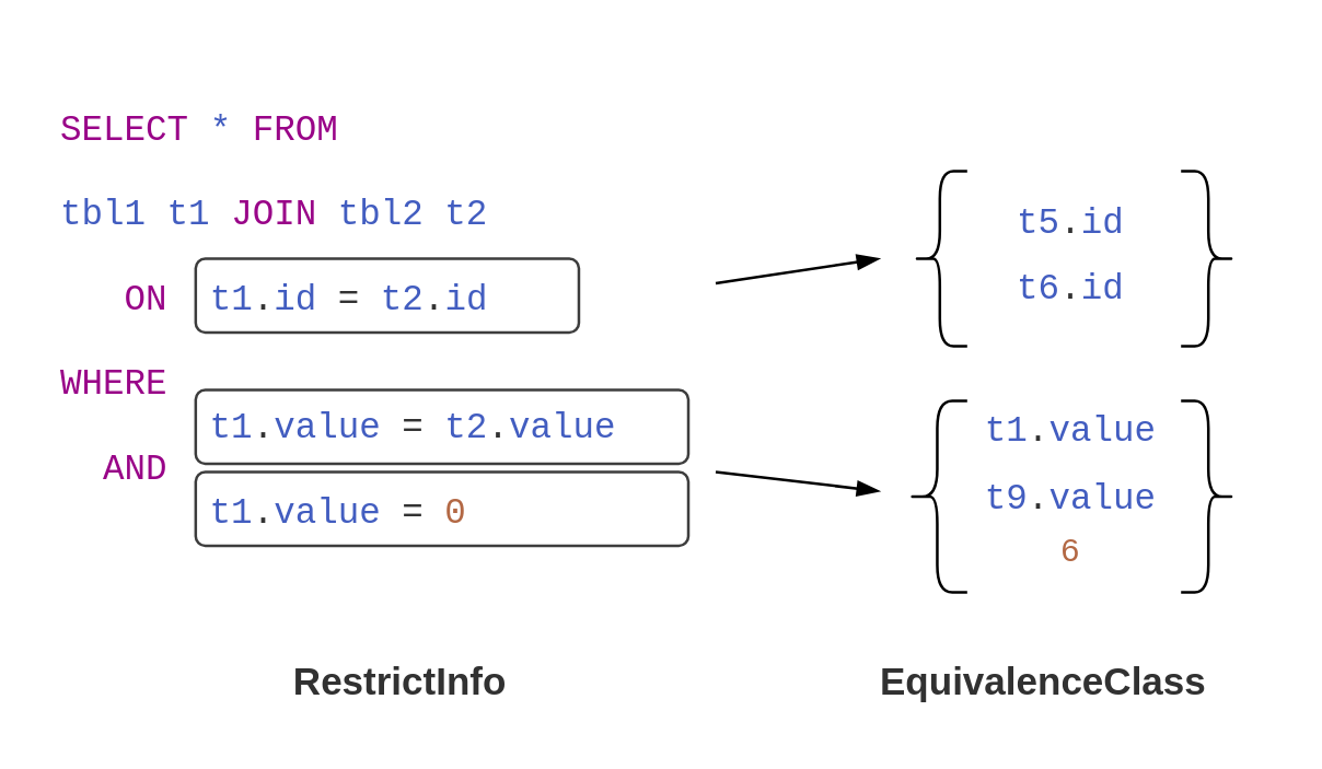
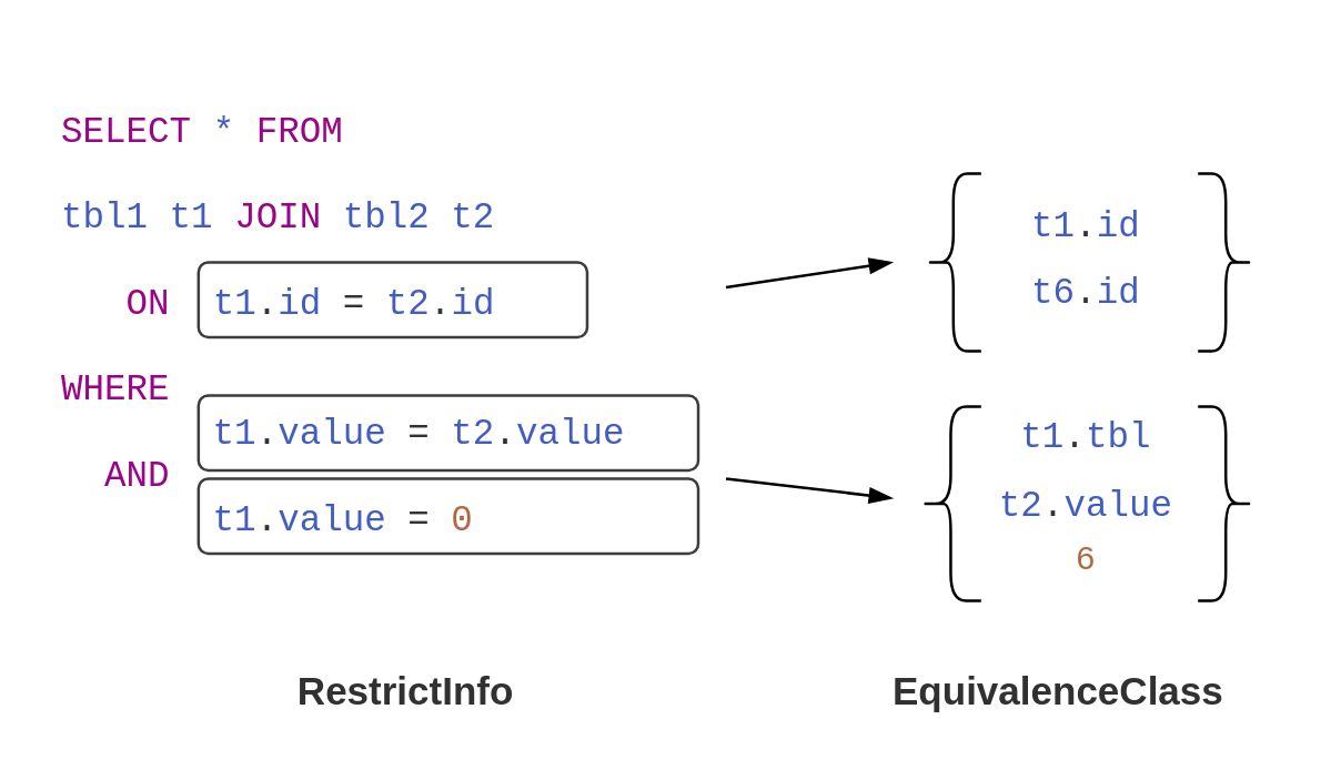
- <mxCell id="8" value="&lt;span style=&quot;forced-color-adjust: none; font-family: &amp;quot;Courier New&amp;quot;; font-size: 13px; font-style: normal; font-variant-ligatures: normal; font-variant-caps: normal; font-weight: 400; letter-spacing: normal; orphans: 2; text-align: left; text-indent: 0px; text-transform: none; widows: 2; word-spacing: 0px; -webkit-text-stroke-width: 0px; white-space: normal; background-color: initial; text-decoration-thickness: initial; text-decoration-style: initial; text-decoration-color: initial; color: rgb(66, 93, 192);&quot;&gt;t5&lt;/span&gt;&lt;span style=&quot;forced-color-adjust: none; font-family: &amp;quot;Courier New&amp;quot;; font-size: 13px; font-style: normal; font-variant-ligatures: normal; font-variant-caps: normal; font-weight: 400; letter-spacing: normal; orphans: 2; text-align: left; text-indent: 0px; text-transform: none; widows: 2; word-spacing: 0px; -webkit-text-stroke-width: 0px; white-space: normal; background-color: initial; text-decoration-thickness: initial; text-decoration-style: initial; text-decoration-color: initial; color: rgb(51, 51, 51);&quot;&gt;.&lt;/span&gt;&lt;font style=&quot;forced-color-adjust: none; font-family: &amp;quot;Courier New&amp;quot;; font-size: 13px; font-style: normal; font-variant-ligatures: normal; font-variant-caps: normal; font-weight: 400; letter-spacing: normal; orphans: 2; text-align: left; text-indent: 0px; text-transform: none; widows: 2; word-spacing: 0px; -webkit-text-stroke-width: 0px; white-space: normal; background-color: initial; text-decoration-thickness: initial; text-decoration-style: initial; text-decoration-color: initial;&quot; color=&quot;#425dc0&quot;&gt;id&lt;/font&gt;" style="text;html=1;align=center;verticalAlign=middle;whiteSpace=wrap;rounded=0;" vertex="1" parent="1"><mxGeometry x="361" y="66" width="60" height="30" as="geometry" /></mxCell>
+ <mxCell id="8" value="&lt;span style=&quot;forced-color-adjust: none; font-family: &amp;quot;Courier New&amp;quot;; font-size: 13px; font-style: normal; font-variant-ligatures: normal; font-variant-caps: normal; font-weight: 400; letter-spacing: normal; orphans: 2; text-align: left; text-indent: 0px; text-transform: none; widows: 2; word-spacing: 0px; -webkit-text-stroke-width: 0px; white-space: normal; background-color: initial; text-decoration-thickness: initial; text-decoration-style: initial; text-decoration-color: initial; color: rgb(66, 93, 192);&quot;&gt;t1&lt;/span&gt;&lt;span style=&quot;forced-color-adjust: none; font-family: &amp;quot;Courier New&amp;quot;; font-size: 13px; font-style: normal; font-variant-ligatures: normal; font-variant-caps: normal; font-weight: 400; letter-spacing: normal; orphans: 2; text-align: left; text-indent: 0px; text-transform: none; widows: 2; word-spacing: 0px; -webkit-text-stroke-width: 0px; white-space: normal; background-color: initial; text-decoration-thickness: initial; text-decoration-style: initial; text-decoration-color: initial; color: rgb(51, 51, 51);&quot;&gt;.&lt;/span&gt;&lt;font style=&quot;forced-color-adjust: none; font-family: &amp;quot;Courier New&amp;quot;; font-size: 13px; font-style: normal; font-variant-ligatures: normal; font-variant-caps: normal; font-weight: 400; letter-spacing: normal; orphans: 2; text-align: left; text-indent: 0px; text-transform: none; widows: 2; word-spacing: 0px; -webkit-text-stroke-width: 0px; white-space: normal; background-color: initial; text-decoration-thickness: initial; text-decoration-style: initial; text-decoration-color: initial;&quot; color=&quot;#425dc0&quot;&gt;id&lt;/font&gt;" style="text;html=1;align=center;verticalAlign=middle;whiteSpace=wrap;rounded=0;" vertex="1" parent="1"><mxGeometry x="361" y="66" width="60" height="30" as="geometry" /></mxCell>
- <mxCell id="12" value="&lt;span style=&quot;forced-color-adjust: none; font-family: &amp;quot;Courier New&amp;quot;; font-size: 13px; font-style: normal; font-variant-ligatures: normal; font-variant-caps: normal; font-weight: 400; letter-spacing: normal; orphans: 2; text-align: left; text-indent: 0px; text-transform: none; widows: 2; word-spacing: 0px; -webkit-text-stroke-width: 0px; white-space: normal; background-color: initial; text-decoration-thickness: initial; text-decoration-style: initial; text-decoration-color: initial; color: rgb(66, 93, 192);&quot;&gt;t1&lt;/span&gt;&lt;span style=&quot;forced-color-adjust: none; font-family: &amp;quot;Courier New&amp;quot;; font-size: 13px; font-style: normal; font-variant-ligatures: normal; font-variant-caps: normal; font-weight: 400; letter-spacing: normal; orphans: 2; text-align: left; text-indent: 0px; text-transform: none; widows: 2; word-spacing: 0px; -webkit-text-stroke-width: 0px; white-space: normal; background-color: initial; text-decoration-thickness: initial; text-decoration-style: initial; text-decoration-color: initial; color: rgb(51, 51, 51);&quot;&gt;.&lt;/span&gt;&lt;font style=&quot;forced-color-adjust: none; font-family: &amp;quot;Courier New&amp;quot;; font-size: 13px; font-style: normal; font-variant-ligatures: normal; font-variant-caps: normal; font-weight: 400; letter-spacing: normal; orphans: 2; text-align: left; text-indent: 0px; text-transform: none; widows: 2; word-spacing: 0px; -webkit-text-stroke-width: 0px; white-space: normal; background-color: initial; text-decoration-thickness: initial; text-decoration-style: initial; text-decoration-color: initial;&quot; color=&quot;#425dc0&quot;&gt;value&lt;/font&gt;" style="text;html=1;align=center;verticalAlign=middle;whiteSpace=wrap;rounded=0;" vertex="1" parent="1"><mxGeometry x="351" y="142" width="80" height="30" as="geometry" /></mxCell>
+ <mxCell id="12" value="&lt;span style=&quot;forced-color-adjust: none; font-family: &amp;quot;Courier New&amp;quot;; font-size: 13px; font-style: normal; font-variant-ligatures: normal; font-variant-caps: normal; font-weight: 400; letter-spacing: normal; orphans: 2; text-align: left; text-indent: 0px; text-transform: none; widows: 2; word-spacing: 0px; -webkit-text-stroke-width: 0px; white-space: normal; background-color: initial; text-decoration-thickness: initial; text-decoration-style: initial; text-decoration-color: initial; color: rgb(66, 93, 192);&quot;&gt;t1&lt;/span&gt;&lt;span style=&quot;forced-color-adjust: none; font-family: &amp;quot;Courier New&amp;quot;; font-size: 13px; font-style: normal; font-variant-ligatures: normal; font-variant-caps: normal; font-weight: 400; letter-spacing: normal; orphans: 2; text-align: left; text-indent: 0px; text-transform: none; widows: 2; word-spacing: 0px; -webkit-text-stroke-width: 0px; white-space: normal; background-color: initial; text-decoration-thickness: initial; text-decoration-style: initial; text-decoration-color: initial; color: rgb(51, 51, 51);&quot;&gt;.&lt;/span&gt;&lt;font style=&quot;forced-color-adjust: none; font-family: &amp;quot;Courier New&amp;quot;; font-size: 13px; font-style: normal; font-variant-ligatures: normal; font-variant-caps: normal; font-weight: 400; letter-spacing: normal; orphans: 2; text-align: left; text-indent: 0px; text-transform: none; widows: 2; word-spacing: 0px; -webkit-text-stroke-width: 0px; white-space: normal; background-color: initial; text-decoration-thickness: initial; text-decoration-style: initial; text-decoration-color: initial;&quot; color=&quot;#425dc0&quot;&gt;tbl&lt;/font&gt;" style="text;html=1;align=center;verticalAlign=middle;whiteSpace=wrap;rounded=0;" vertex="1" parent="1"><mxGeometry x="351" y="142" width="80" height="30" as="geometry" /></mxCell>
- <mxCell id="13" value="&lt;span style=&quot;forced-color-adjust: none; font-family: &amp;quot;Courier New&amp;quot;; font-size: 13px; font-style: normal; font-variant-ligatures: normal; font-variant-caps: normal; font-weight: 400; letter-spacing: normal; orphans: 2; text-align: left; text-indent: 0px; text-transform: none; widows: 2; word-spacing: 0px; -webkit-text-stroke-width: 0px; white-space: normal; background-color: initial; text-decoration-thickness: initial; text-decoration-style: initial; text-decoration-color: initial; color: rgb(66, 93, 192);&quot;&gt;t9&lt;/span&gt;&lt;span style=&quot;forced-color-adjust: none; font-family: &amp;quot;Courier New&amp;quot;; font-size: 13px; font-style: normal; font-variant-ligatures: normal; font-variant-caps: normal; font-weight: 400; letter-spacing: normal; orphans: 2; text-align: left; text-indent: 0px; text-transform: none; widows: 2; word-spacing: 0px; -webkit-text-stroke-width: 0px; white-space: normal; background-color: initial; text-decoration-thickness: initial; text-decoration-style: initial; text-decoration-color: initial; color: rgb(51, 51, 51);&quot;&gt;.&lt;/span&gt;&lt;span style=&quot;forced-color-adjust: none; font-family: &amp;quot;Courier New&amp;quot;; font-size: 13px; font-style: normal; font-variant-ligatures: normal; font-variant-caps: normal; font-weight: 400; letter-spacing: normal; orphans: 2; text-align: left; text-indent: 0px; text-transform: none; widows: 2; word-spacing: 0px; -webkit-text-stroke-width: 0px; white-space: normal; background-color: initial; text-decoration-thickness: initial; text-decoration-style: initial; text-decoration-color: initial;&quot;&gt;&lt;font color=&quot;#425dc0&quot;&gt;value&lt;/font&gt;&lt;/span&gt;" style="text;html=1;align=center;verticalAlign=middle;whiteSpace=wrap;rounded=0;" vertex="1" parent="1"><mxGeometry x="351" y="167" width="80" height="30" as="geometry" /></mxCell>
+ <mxCell id="13" value="&lt;span style=&quot;forced-color-adjust: none; font-family: &amp;quot;Courier New&amp;quot;; font-size: 13px; font-style: normal; font-variant-ligatures: normal; font-variant-caps: normal; font-weight: 400; letter-spacing: normal; orphans: 2; text-align: left; text-indent: 0px; text-transform: none; widows: 2; word-spacing: 0px; -webkit-text-stroke-width: 0px; white-space: normal; background-color: initial; text-decoration-thickness: initial; text-decoration-style: initial; text-decoration-color: initial; color: rgb(66, 93, 192);&quot;&gt;t2&lt;/span&gt;&lt;span style=&quot;forced-color-adjust: none; font-family: &amp;quot;Courier New&amp;quot;; font-size: 13px; font-style: normal; font-variant-ligatures: normal; font-variant-caps: normal; font-weight: 400; letter-spacing: normal; orphans: 2; text-align: left; text-indent: 0px; text-transform: none; widows: 2; word-spacing: 0px; -webkit-text-stroke-width: 0px; white-space: normal; background-color: initial; text-decoration-thickness: initial; text-decoration-style: initial; text-decoration-color: initial; color: rgb(51, 51, 51);&quot;&gt;.&lt;/span&gt;&lt;span style=&quot;forced-color-adjust: none; font-family: &amp;quot;Courier New&amp;quot;; font-size: 13px; font-style: normal; font-variant-ligatures: normal; font-variant-caps: normal; font-weight: 400; letter-spacing: normal; orphans: 2; text-align: left; text-indent: 0px; text-transform: none; widows: 2; word-spacing: 0px; -webkit-text-stroke-width: 0px; white-space: normal; background-color: initial; text-decoration-thickness: initial; text-decoration-style: initial; text-decoration-color: initial;&quot;&gt;&lt;font color=&quot;#425dc0&quot;&gt;value&lt;/font&gt;&lt;/span&gt;" style="text;html=1;align=center;verticalAlign=middle;whiteSpace=wrap;rounded=0;" vertex="1" parent="1"><mxGeometry x="351" y="167" width="80" height="30" as="geometry" /></mxCell>
